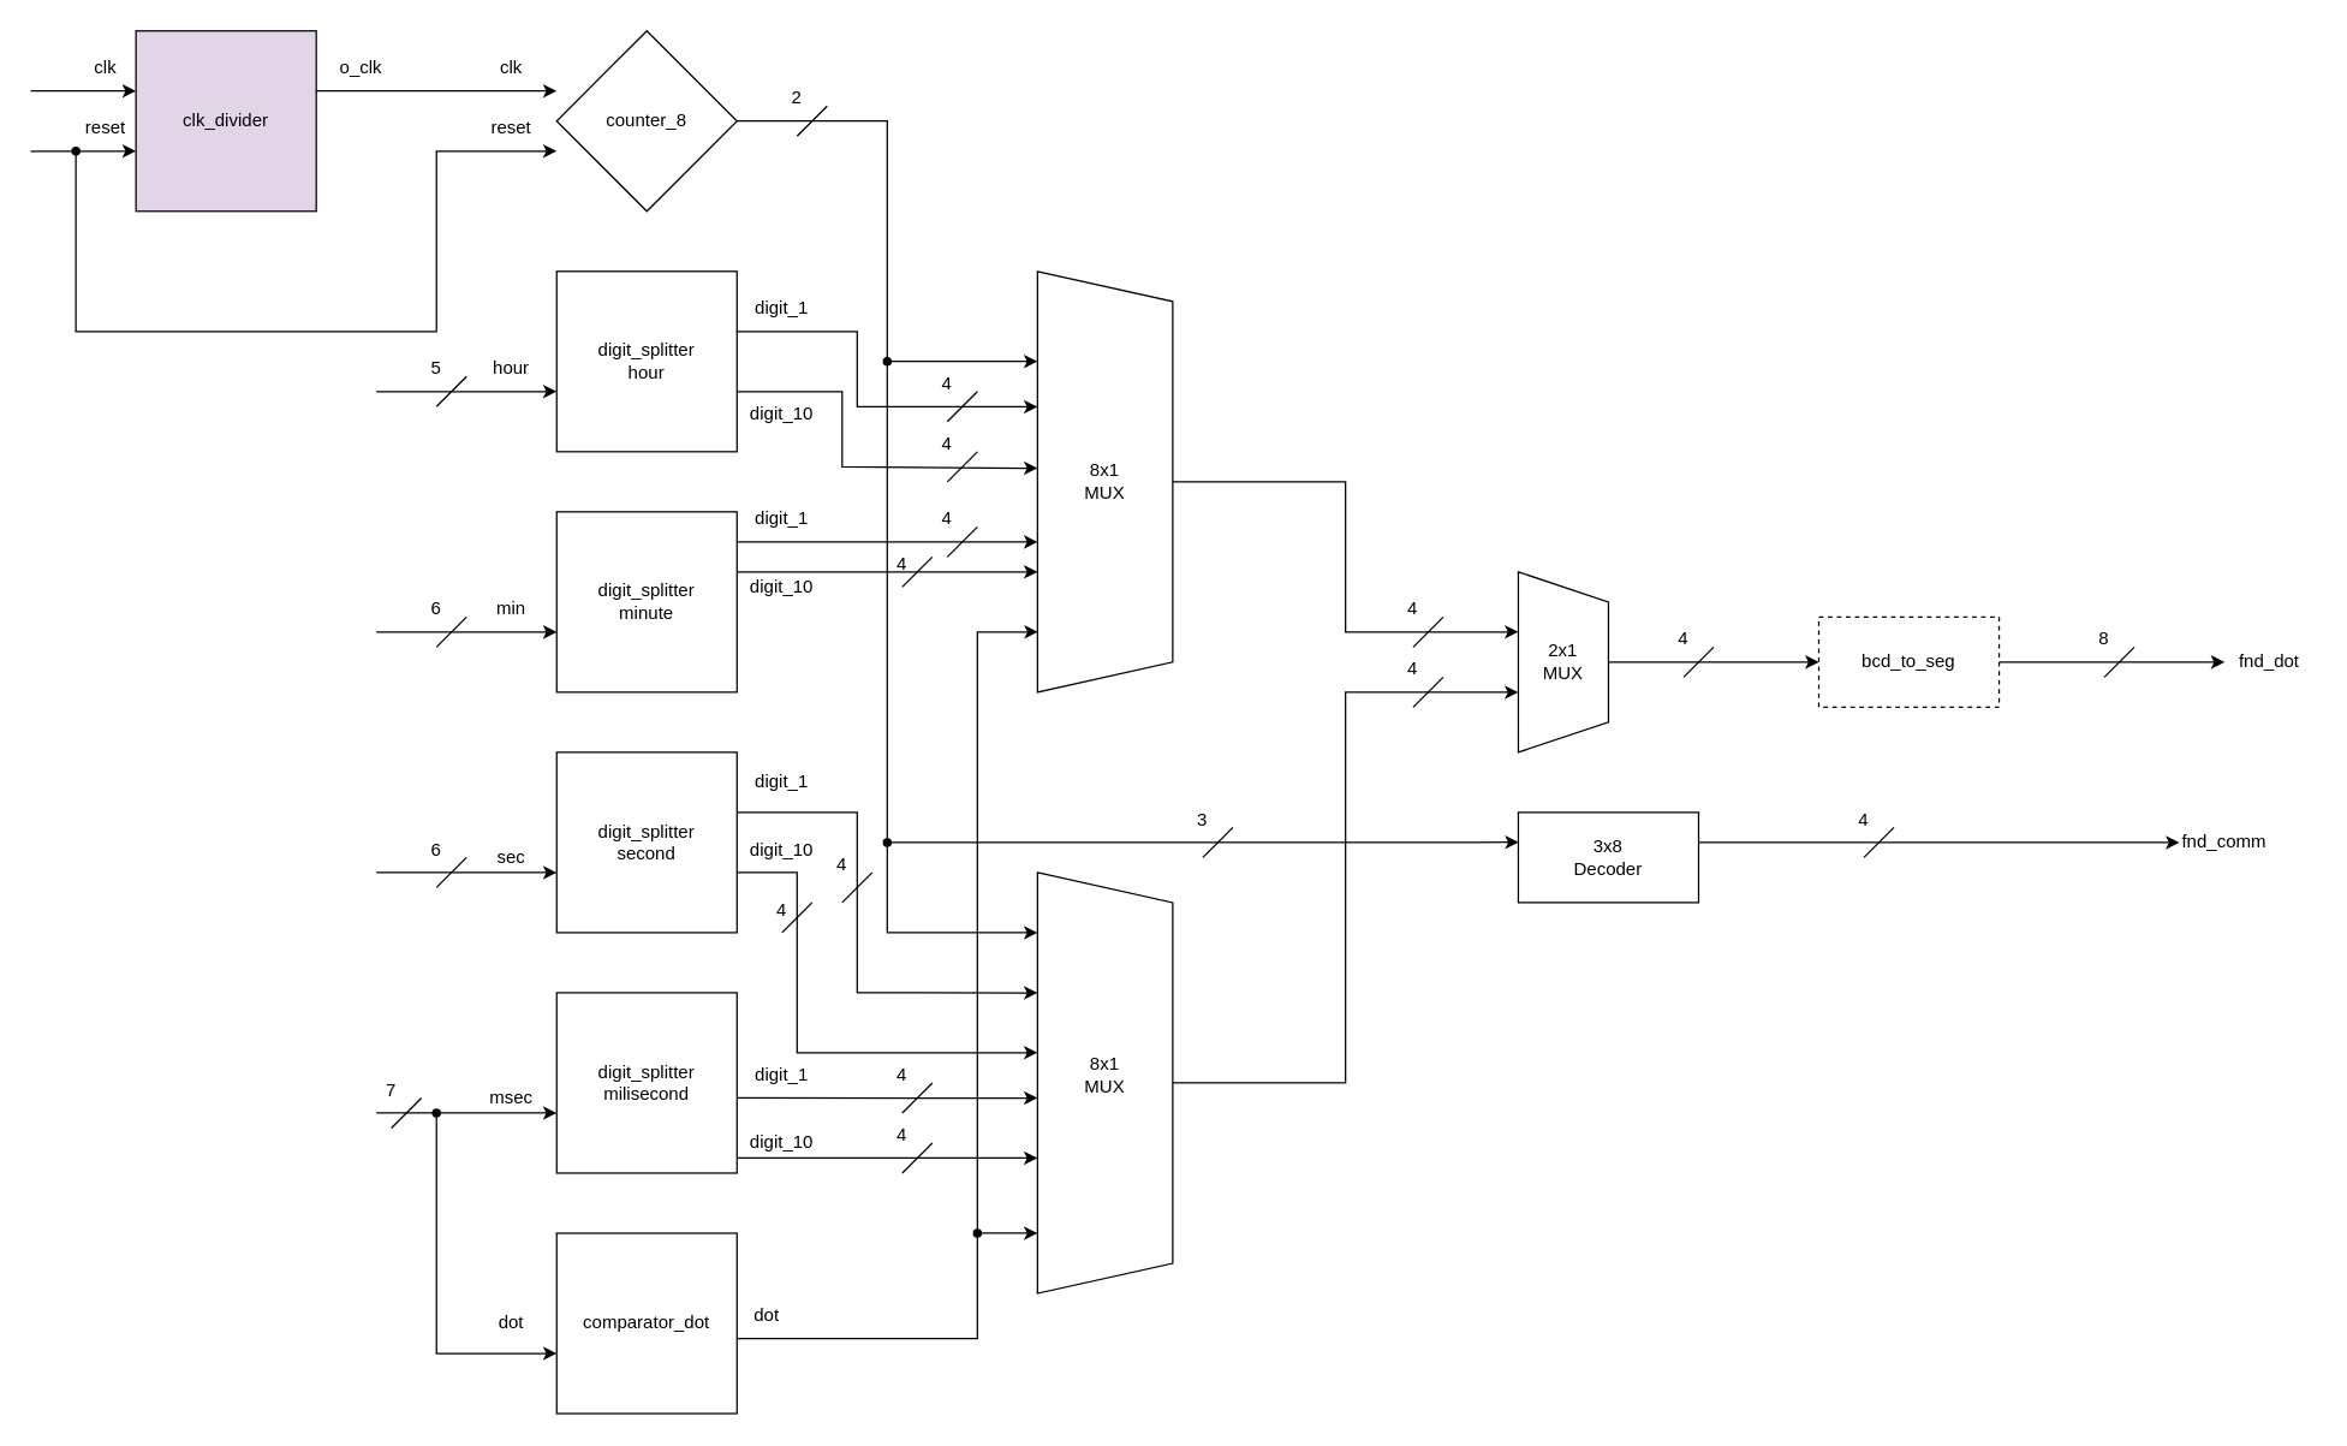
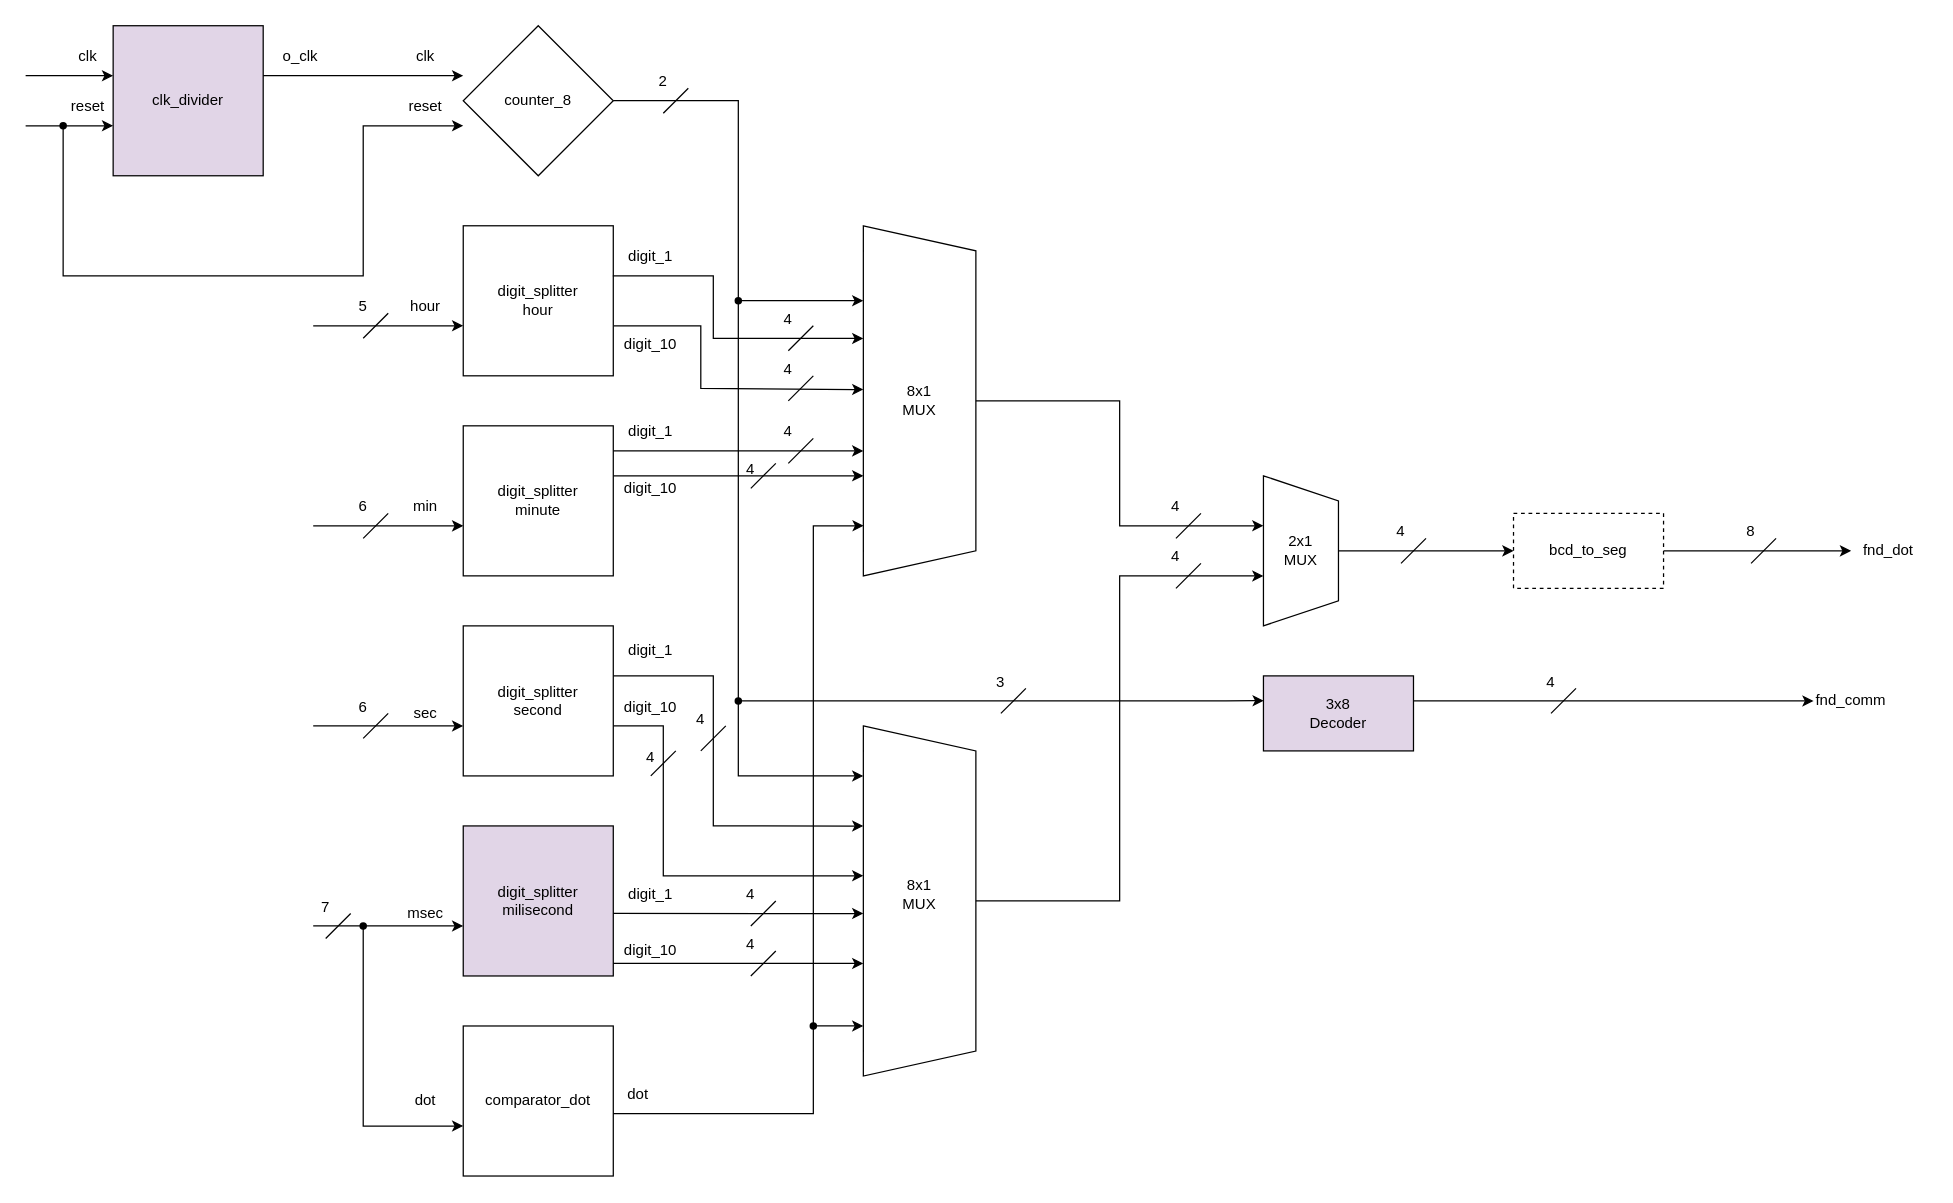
- <mxCell id="84" value="3x8&lt;div&gt;Decoder&lt;/div&gt;" style="rounded=0;whiteSpace=wrap;html=1;" vertex="1" parent="1"><mxGeometry x="1010" y="540" width="120" height="60" as="geometry" /></mxCell>
+ <mxCell id="84" value="3x8&lt;div&gt;Decoder&lt;/div&gt;" style="rounded=0;whiteSpace=wrap;html=1;fillColor=#e1d5e7;" vertex="1" parent="1"><mxGeometry x="1010" y="540" width="120" height="60" as="geometry" /></mxCell>
- <mxCell id="8" value="digit_splitter&lt;div&gt;milisecond&lt;/div&gt;" style="rounded=0;whiteSpace=wrap;html=1;" vertex="1" parent="1"><mxGeometry x="370" y="660" width="120" height="120" as="geometry" /></mxCell>
+ <mxCell id="8" value="digit_splitter&lt;div&gt;milisecond&lt;/div&gt;" style="rounded=0;whiteSpace=wrap;html=1;fillColor=#e1d5e7;" vertex="1" parent="1"><mxGeometry x="370" y="660" width="120" height="120" as="geometry" /></mxCell>
